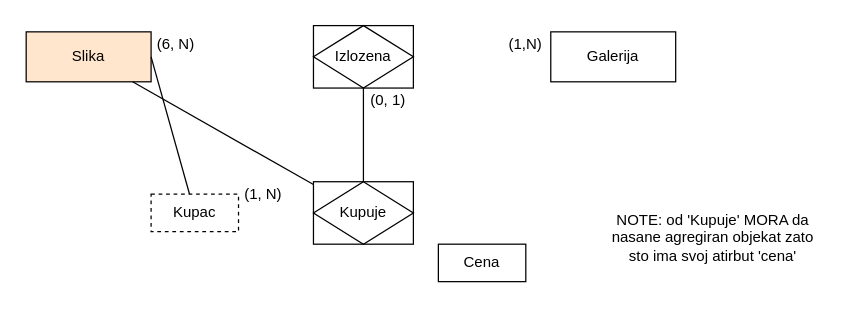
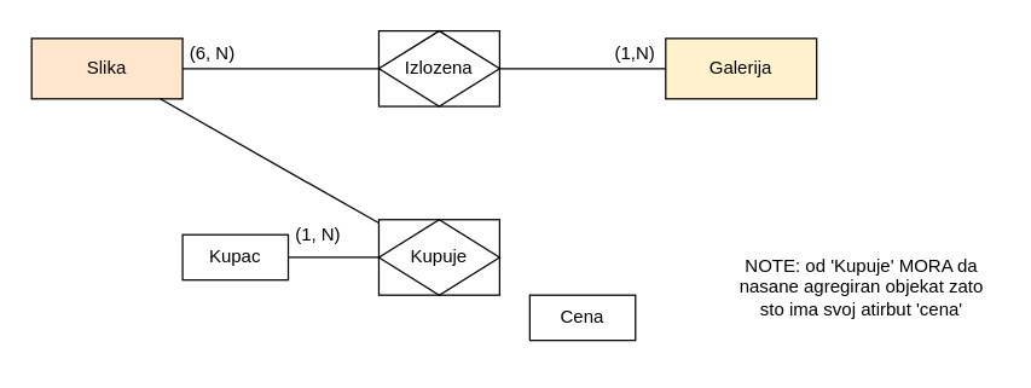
+ <mxCell id="5" value="" style="endArrow=none;html=1;rounded=0;exitX=1;exitY=0.5;exitDx=0;exitDy=0;entryX=0;entryY=0.5;entryDx=0;entryDy=0;" edge="1" parent="1" source="8" target="3"><mxGeometry relative="1" as="geometry"><mxPoint x="320" y="45" as="sourcePoint" /><mxPoint x="370" y="165" as="targetPoint" /></mxGeometry></mxCell>
- <mxCell id="3" value="Galerija" style="whiteSpace=wrap;html=1;align=center;" vertex="1" parent="1"><mxGeometry x="440" y="25" width="100" height="40" as="geometry" /></mxCell>
+ <mxCell id="3" value="Galerija" style="whiteSpace=wrap;html=1;align=center;fillColor=#fff2cc;" vertex="1" parent="1"><mxGeometry x="440" y="25" width="100" height="40" as="geometry" /></mxCell>
- <mxCell id="14" value="(0, 1)" style="text;html=1;strokeColor=none;fillColor=none;align=center;verticalAlign=middle;whiteSpace=wrap;rounded=0;" vertex="1" parent="1"><mxGeometry x="290" y="70" width="40" height="20" as="geometry" /></mxCell>
- <mxCell id="4" value="" style="endArrow=none;html=1;rounded=0;exitX=1;exitY=0.5;exitDx=0;exitDy=0;" edge="1" parent="1" source="2" target="9"><mxGeometry relative="1" as="geometry"><mxPoint x="70" y="115" as="sourcePoint" /><mxPoint x="230" y="45" as="targetPoint" /></mxGeometry></mxCell>
+ <mxCell id="4" value="" style="endArrow=none;html=1;rounded=0;exitX=1;exitY=0.5;exitDx=0;exitDy=0;entryX=0;entryY=0.5;entryDx=0;entryDy=0;" edge="1" parent="1" source="2" target="8"><mxGeometry relative="1" as="geometry"><mxPoint x="70" y="115" as="sourcePoint" /><mxPoint x="230" y="45" as="targetPoint" /></mxGeometry></mxCell>
- <mxCell id="12" value="" style="endArrow=none;html=1;rounded=0;exitX=0.5;exitY=1;exitDx=0;exitDy=0;entryX=0.5;entryY=0;entryDx=0;entryDy=0;" edge="1" parent="1" source="8" target="10"><mxGeometry relative="1" as="geometry"><mxPoint x="330" y="95" as="sourcePoint" /><mxPoint x="490" y="95" as="targetPoint" /></mxGeometry></mxCell>
- <mxCell id="9" value="Kupac" style="whiteSpace=wrap;html=1;align=center;dashed=1;" vertex="1" parent="1"><mxGeometry x="120" y="155" width="70" height="30" as="geometry" /></mxCell>
+ <mxCell id="9" value="Kupac" style="whiteSpace=wrap;html=1;align=center;" vertex="1" parent="1"><mxGeometry x="120" y="155" width="70" height="30" as="geometry" /></mxCell>
+ <mxCell id="11" value="" style="endArrow=none;html=1;rounded=0;exitX=1;exitY=0.5;exitDx=0;exitDy=0;entryX=0;entryY=0.5;entryDx=0;entryDy=0;" edge="1" parent="1" source="9" target="10"><mxGeometry relative="1" as="geometry"><mxPoint x="160" y="225" as="sourcePoint" /><mxPoint x="320" y="225" as="targetPoint" /></mxGeometry></mxCell>
